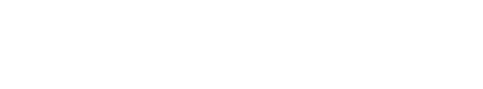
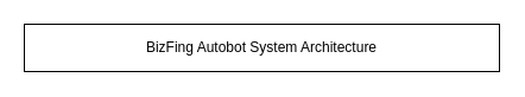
+ <mxCell id="2" value="BizFing Autobot System Architecture" style="rounded=0;whiteSpace=wrap;html=1;" vertex="1" parent="1"><mxGeometry x="20" y="20" width="400" height="40" as="geometry" /></mxCell>
